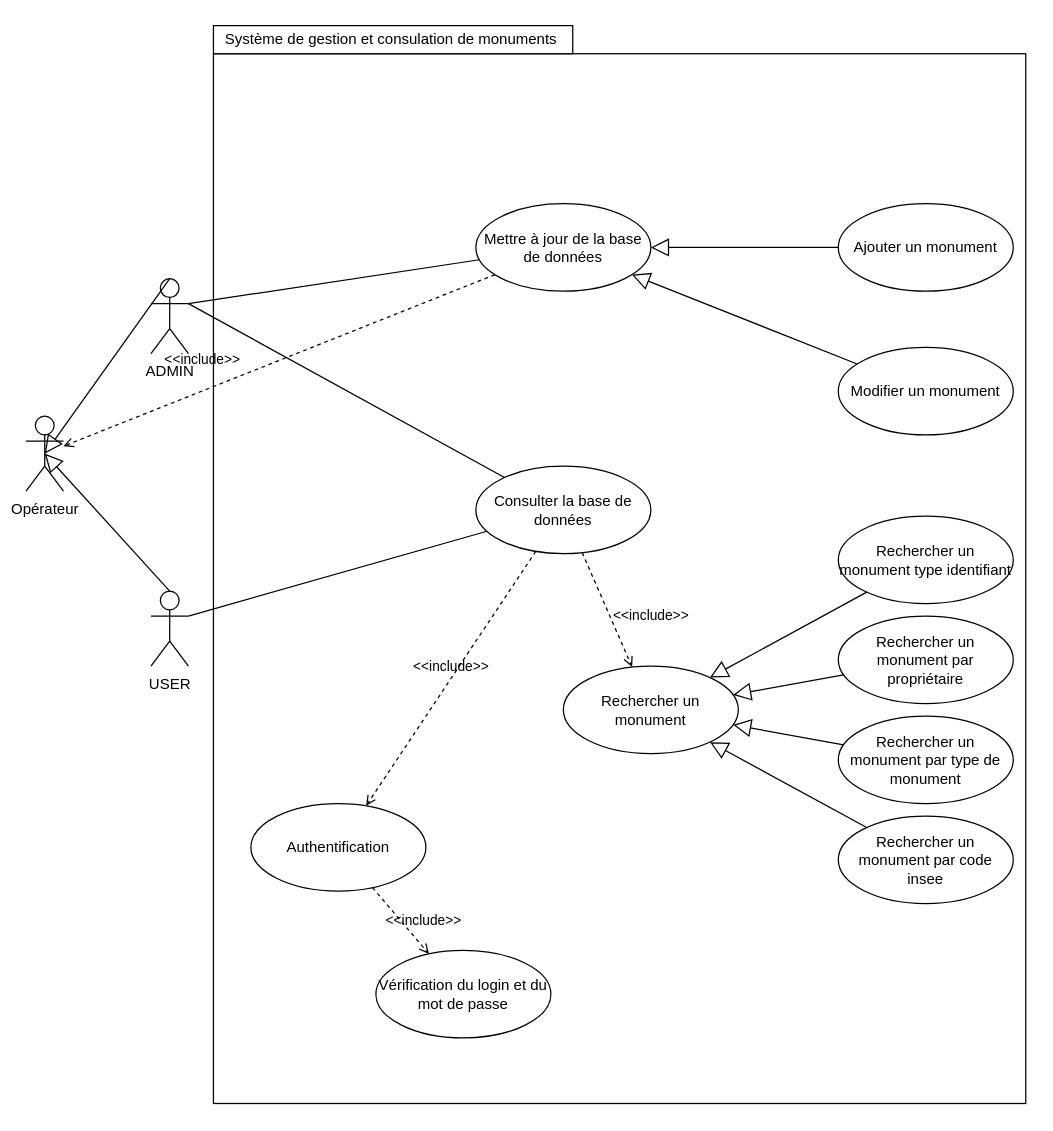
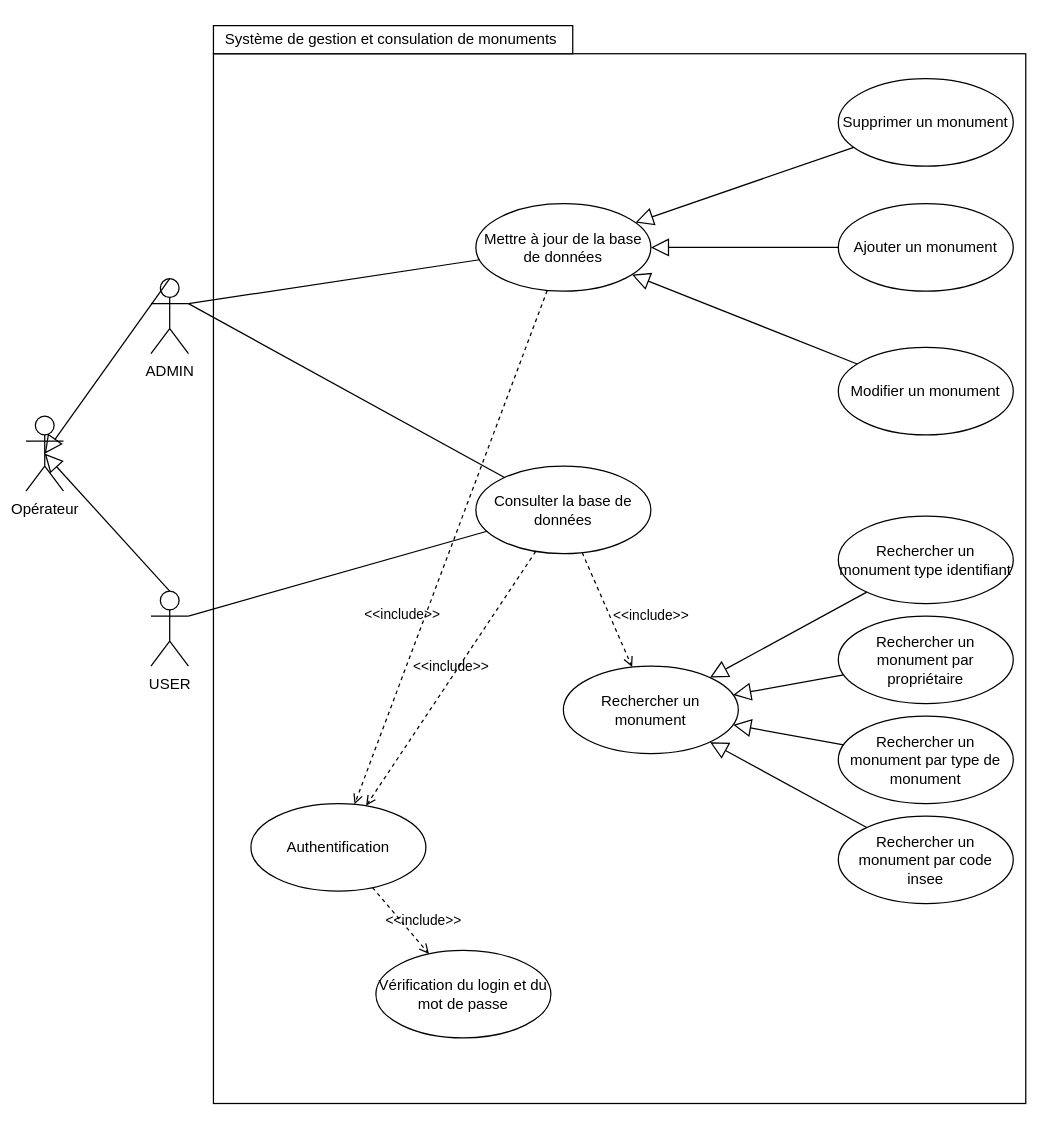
+ <mxCell id="17" value="Supprimer un monument" style="ellipse;whiteSpace=wrap;html=1;" vertex="1" parent="1"><mxGeometry x="670" y="62.5" width="140" height="70" as="geometry" /></mxCell>
+ <mxCell id="30" value="" style="edgeStyle=none;html=1;endArrow=block;endFill=0;endSize=12;verticalAlign=bottom;rounded=0;" edge="1" parent="1" source="17" target="11"><mxGeometry width="160" relative="1" as="geometry"><mxPoint x="576" y="194.5" as="sourcePoint" /><mxPoint x="450" y="262.5" as="targetPoint" /></mxGeometry></mxCell>
- <mxCell id="34" value="&amp;lt;&amp;lt;include&amp;gt;&amp;gt;" style="edgeStyle=none;html=1;endArrow=open;verticalAlign=bottom;dashed=1;labelBackgroundColor=none;rounded=0;" edge="1" parent="1" source="11" target="3"><mxGeometry x="0.331" y="-16" width="160" relative="1" as="geometry"><mxPoint x="438" y="451" as="sourcePoint" /><mxPoint x="302" y="654" as="targetPoint" /><mxPoint x="1" as="offset" /></mxGeometry></mxCell>
+ <mxCell id="34" value="&amp;lt;&amp;lt;include&amp;gt;&amp;gt;" style="edgeStyle=none;html=1;endArrow=open;verticalAlign=bottom;dashed=1;labelBackgroundColor=none;rounded=0;" edge="1" parent="1" source="11" target="12"><mxGeometry x="0.331" y="-16" width="160" relative="1" as="geometry"><mxPoint x="438" y="451" as="sourcePoint" /><mxPoint x="302" y="654" as="targetPoint" /><mxPoint x="1" as="offset" /></mxGeometry></mxCell>
